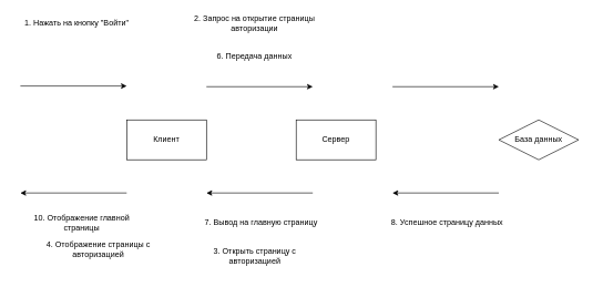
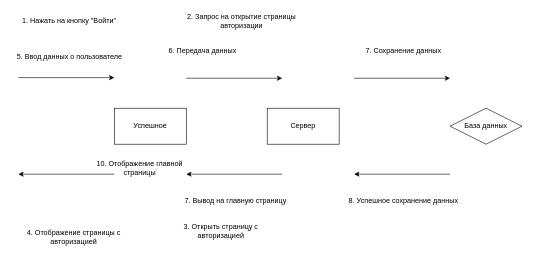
- <mxCell id="14" value="2. Запрос на открытие страницы авторизации" style="text;html=1;align=center;verticalAlign=middle;whiteSpace=wrap;rounded=0;" vertex="1" parent="1"><mxGeometry x="290" y="20" width="185" height="30" as="geometry" /></mxCell>
+ <mxCell id="14" value="2. Запрос на открытие страницы авторизации" style="text;html=1;align=center;verticalAlign=middle;whiteSpace=wrap;rounded=0;" vertex="1" parent="1"><mxGeometry x="310" y="20" width="185" height="30" as="geometry" /></mxCell>
- <mxCell id="13" value="6. Передача данных" style="text;html=1;align=center;verticalAlign=middle;whiteSpace=wrap;rounded=0;" vertex="1" parent="1"><mxGeometry x="290" y="70" width="185" height="30" as="geometry" /></mxCell>
+ <mxCell id="13" value="6. Передача данных" style="text;html=1;align=center;verticalAlign=middle;whiteSpace=wrap;rounded=0;" vertex="1" parent="1"><mxGeometry x="245" y="70" width="185" height="30" as="geometry" /></mxCell>
+ <mxCell id="15" value="7. Сохранение данных" style="text;html=1;align=center;verticalAlign=middle;whiteSpace=wrap;rounded=0;" vertex="1" parent="1"><mxGeometry x="580" y="70" width="185" height="30" as="geometry" /></mxCell>
+ <mxCell id="12" value="5. Ввод данных о пользователе" style="text;html=1;align=center;verticalAlign=middle;whiteSpace=wrap;rounded=0;" vertex="1" parent="1"><mxGeometry x="22.5" y="80" width="185" height="30" as="geometry" /></mxCell>
- <mxCell id="3" value="Клиент" style="rounded=0;whiteSpace=wrap;html=1;" vertex="1" parent="1"><mxGeometry x="190" y="180" width="120" height="60" as="geometry" /></mxCell>
+ <mxCell id="3" value="Успешное" style="rounded=0;whiteSpace=wrap;html=1;" vertex="1" parent="1"><mxGeometry x="190" y="180" width="120" height="60" as="geometry" /></mxCell>
- <mxCell id="19" value="10. Отображение главной страницы" style="text;html=1;align=center;verticalAlign=middle;whiteSpace=wrap;rounded=0;" vertex="1" parent="1"><mxGeometry x="30" y="320" width="185" height="30" as="geometry" /></mxCell>
+ <mxCell id="19" value="10. Отображение главной страницы" style="text;html=1;align=center;verticalAlign=middle;whiteSpace=wrap;rounded=0;" vertex="1" parent="1"><mxGeometry x="140" y="265" width="185" height="30" as="geometry" /></mxCell>
- <mxCell id="16" value="8. Успешное страницу данных" style="text;html=1;align=center;verticalAlign=middle;whiteSpace=wrap;rounded=0;" vertex="1" parent="1"><mxGeometry x="580" y="320" width="185" height="30" as="geometry" /></mxCell>
+ <mxCell id="16" value="8. Успешное сохранение данных" style="text;html=1;align=center;verticalAlign=middle;whiteSpace=wrap;rounded=0;" vertex="1" parent="1"><mxGeometry x="580" y="320" width="185" height="30" as="geometry" /></mxCell>
- <mxCell id="20" value="4. Отображение страницы с авторизацией" style="text;html=1;align=center;verticalAlign=middle;whiteSpace=wrap;rounded=0;" vertex="1" parent="1"><mxGeometry x="55" y="360" width="185" height="30" as="geometry" /></mxCell>
+ <mxCell id="20" value="4. Отображение страницы с авторизацией" style="text;html=1;align=center;verticalAlign=middle;whiteSpace=wrap;rounded=0;" vertex="1" parent="1"><mxGeometry x="30" y="380" width="185" height="30" as="geometry" /></mxCell>
- <mxCell id="18" value="3. Открыть страницу с авторизацией" style="text;html=1;align=center;verticalAlign=middle;whiteSpace=wrap;rounded=0;" vertex="1" parent="1"><mxGeometry x="282.5" y="370" width="200" height="30" as="geometry" /></mxCell>
+ <mxCell id="18" value="3. Открыть страницу с авторизацией" style="text;html=1;align=center;verticalAlign=middle;whiteSpace=wrap;rounded=0;" vertex="1" parent="1"><mxGeometry x="267.5" y="370" width="200" height="30" as="geometry" /></mxCell>
